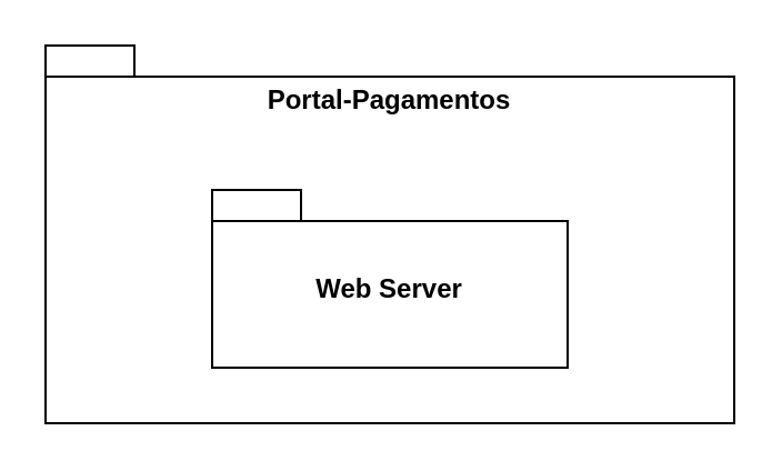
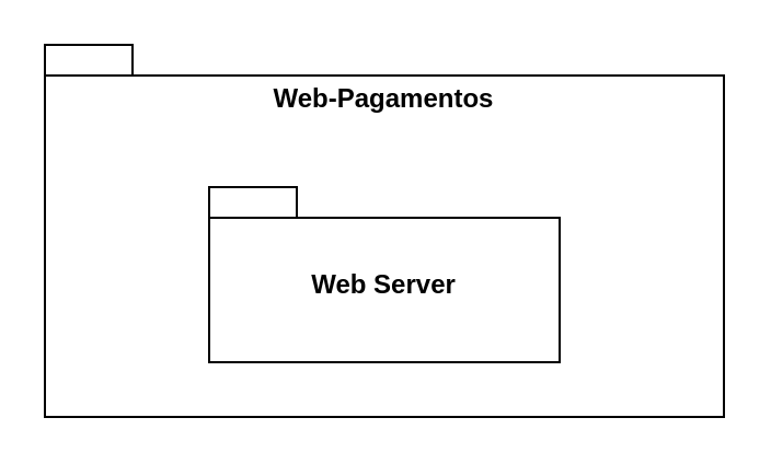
- <mxCell id="4" value="&lt;b&gt;Portal-Pagamentos&lt;/b&gt;" style="text;html=1;align=center;verticalAlign=middle;whiteSpace=wrap;rounded=0;" vertex="1" parent="1"><mxGeometry x="110" y="40" width="130" height="10" as="geometry" /></mxCell>
+ <mxCell id="4" value="&lt;b&gt;Web-Pagamentos&lt;/b&gt;" style="text;html=1;align=center;verticalAlign=middle;whiteSpace=wrap;rounded=0;" vertex="1" parent="1"><mxGeometry x="110" y="40" width="130" height="10" as="geometry" /></mxCell>
